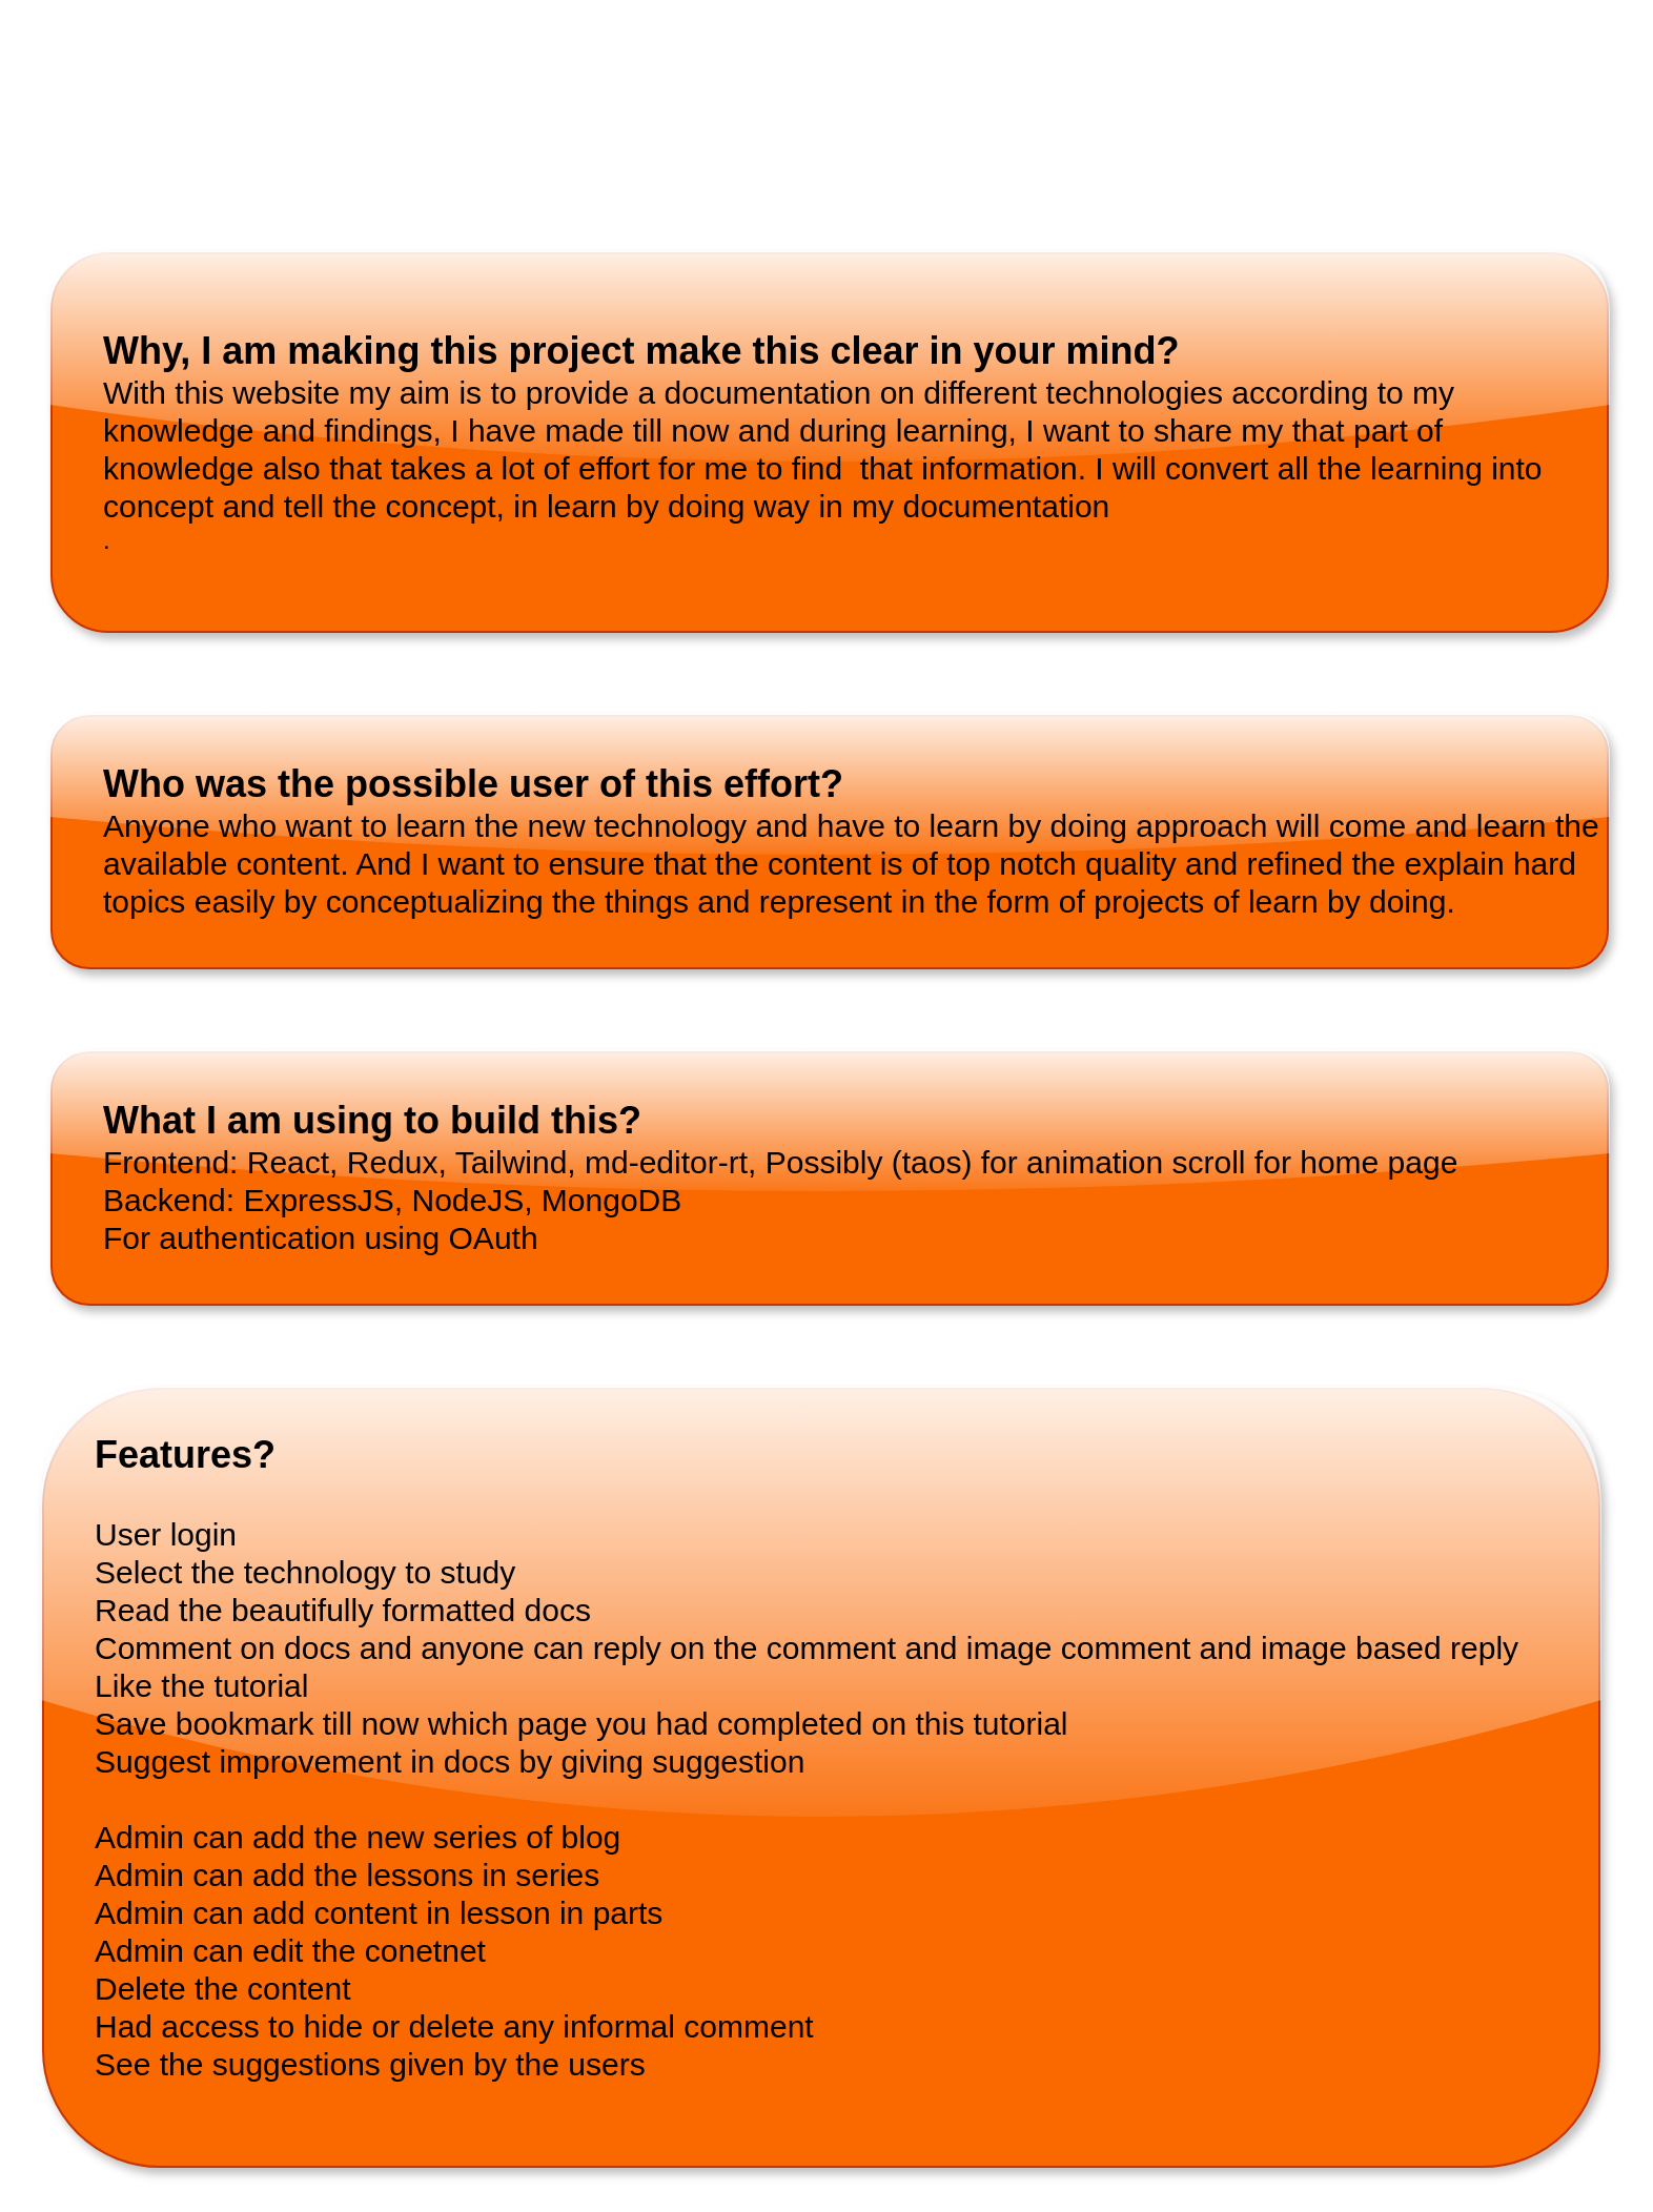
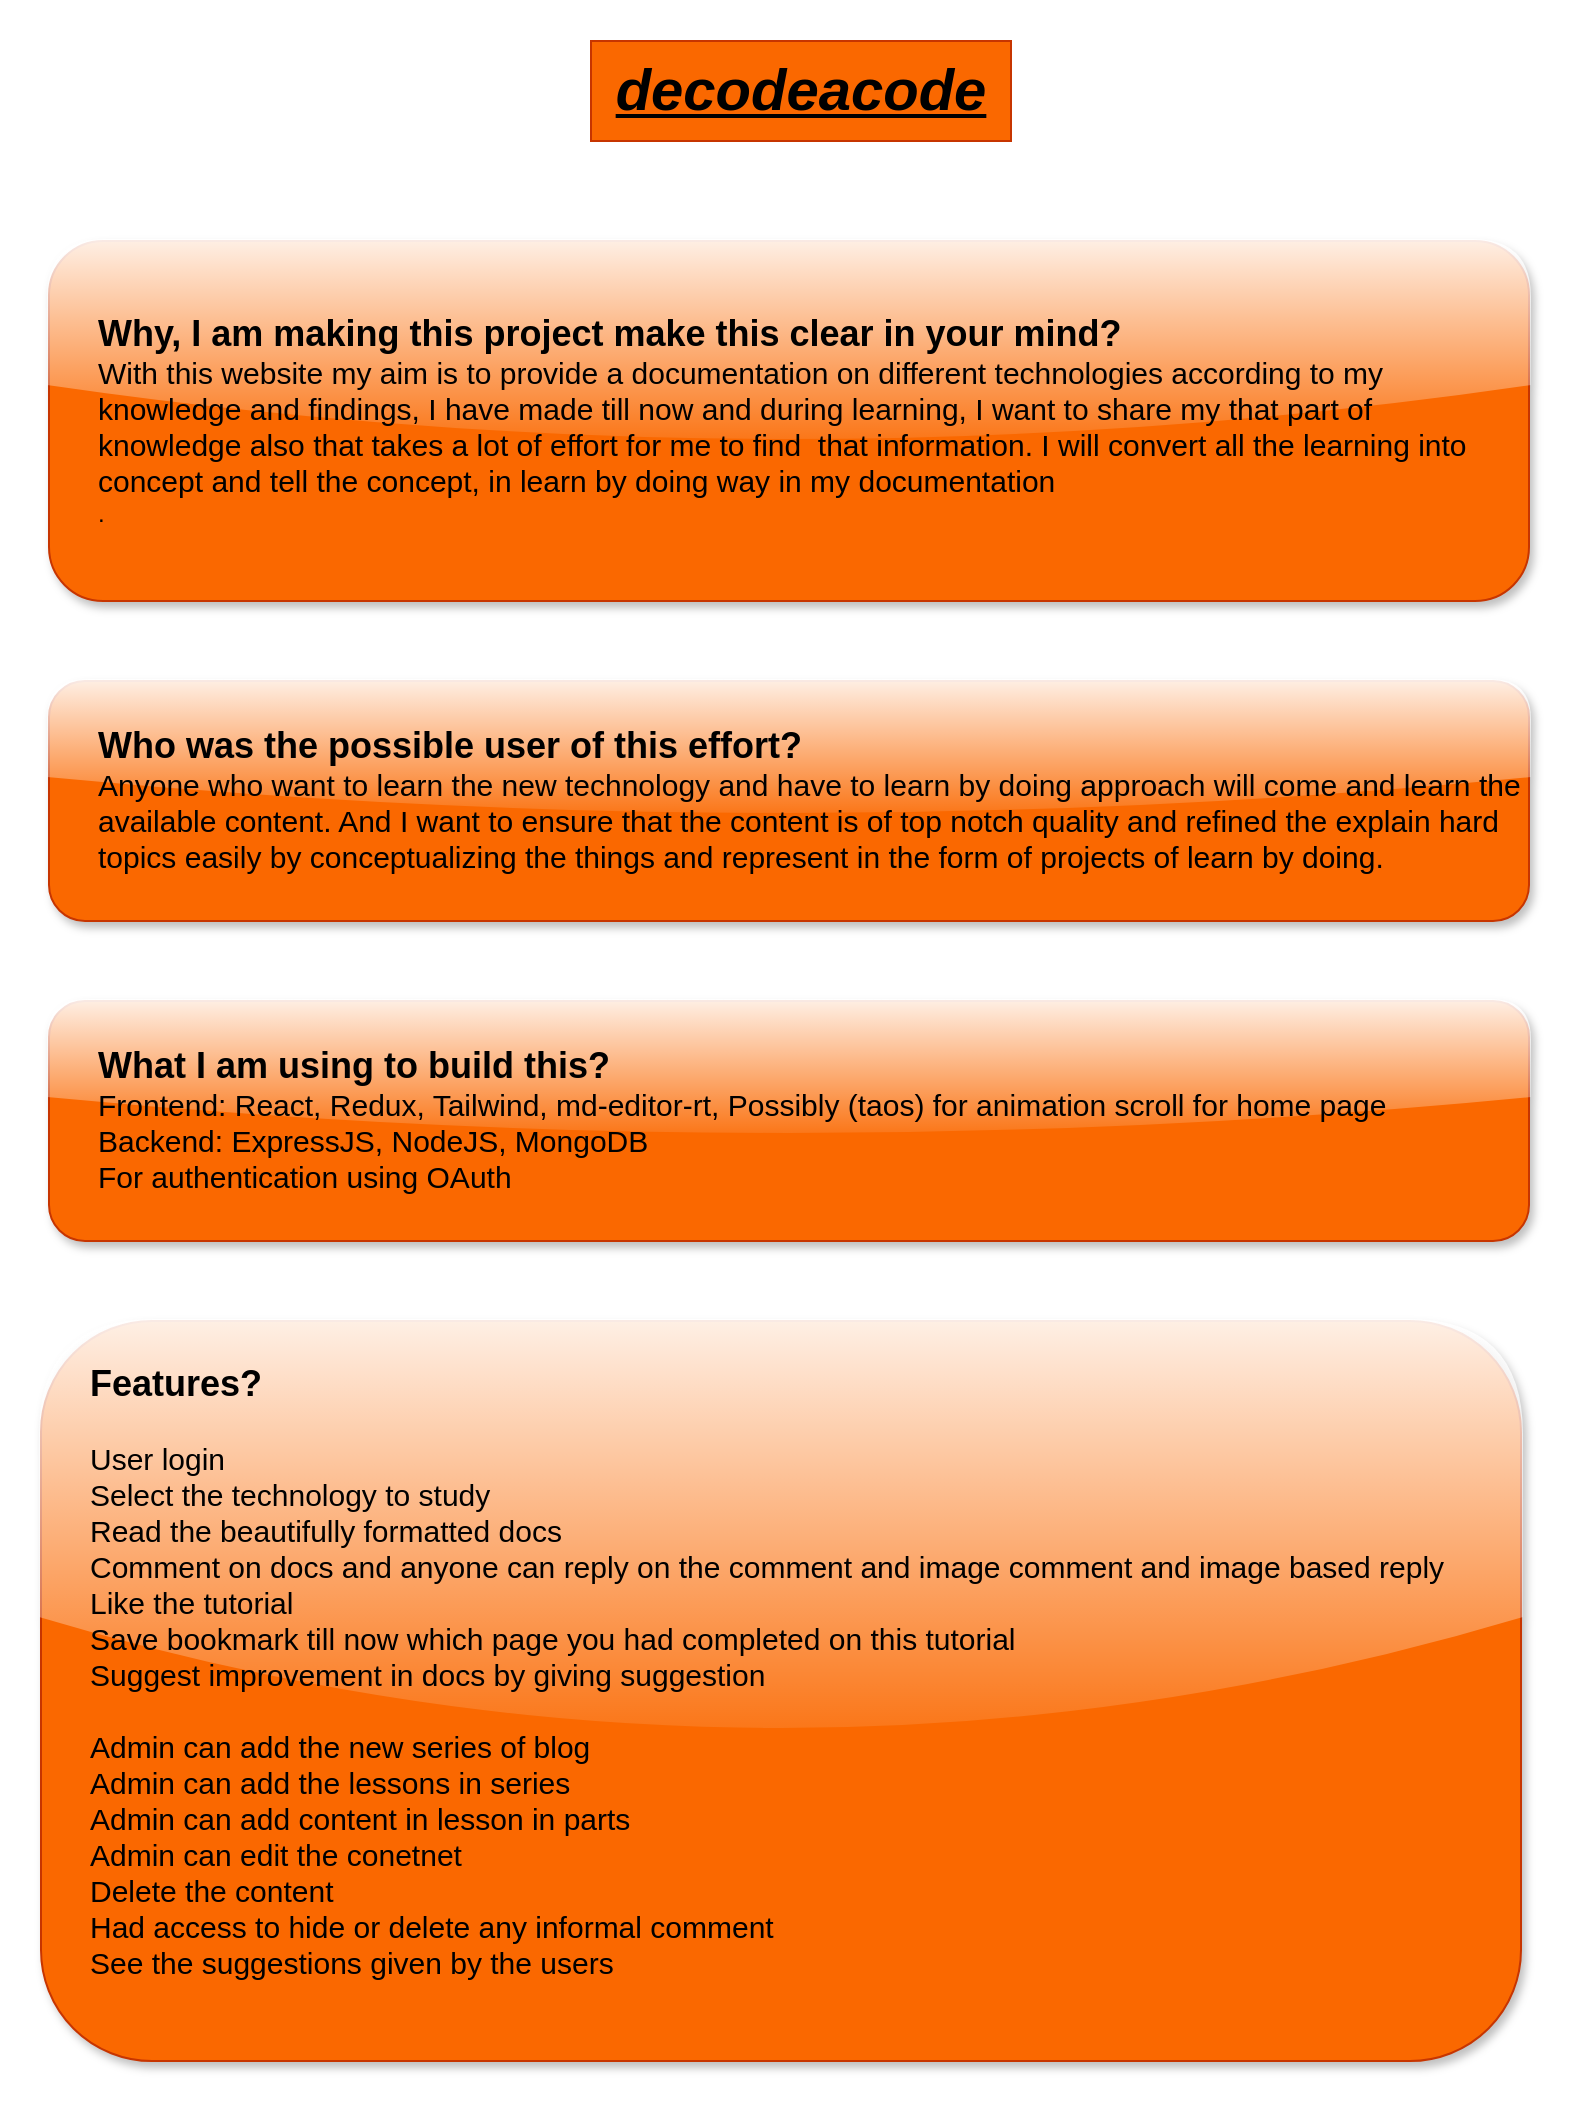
+ <mxCell id="2" value="&lt;b&gt;&lt;i&gt;&lt;u&gt;decodeacode&lt;/u&gt;&lt;/i&gt;&lt;/b&gt;" style="text;html=1;align=center;verticalAlign=middle;resizable=0;points=[];autosize=1;strokeColor=#C73500;fillColor=#fa6800;fontSize=29;fontColor=#000000;" vertex="1" parent="1"><mxGeometry x="295" y="20" width="210" height="50" as="geometry" /></mxCell>
